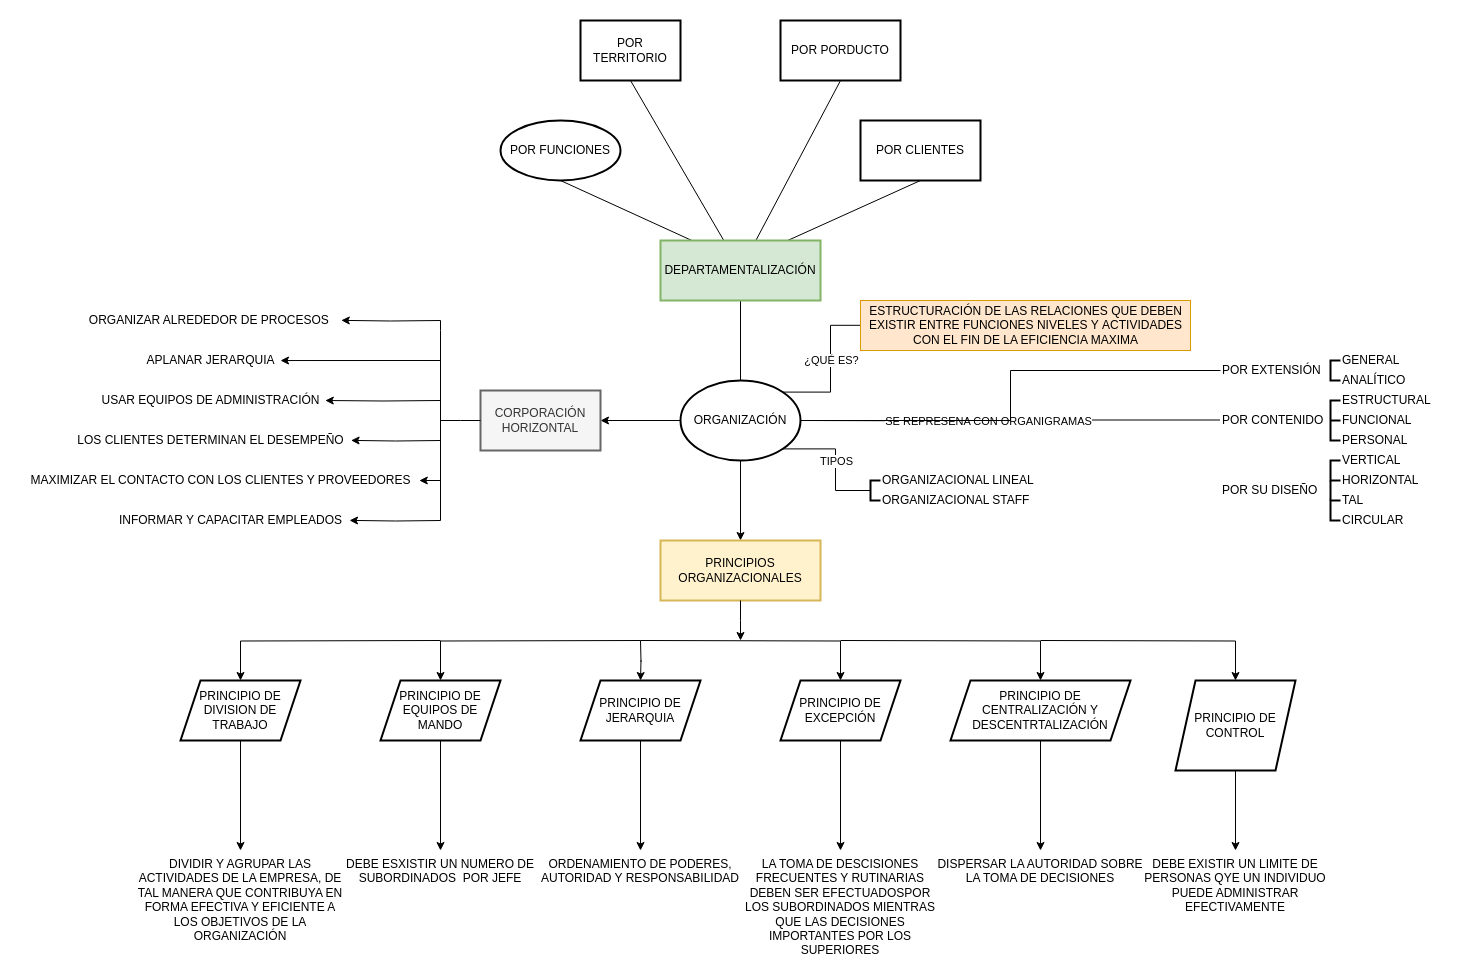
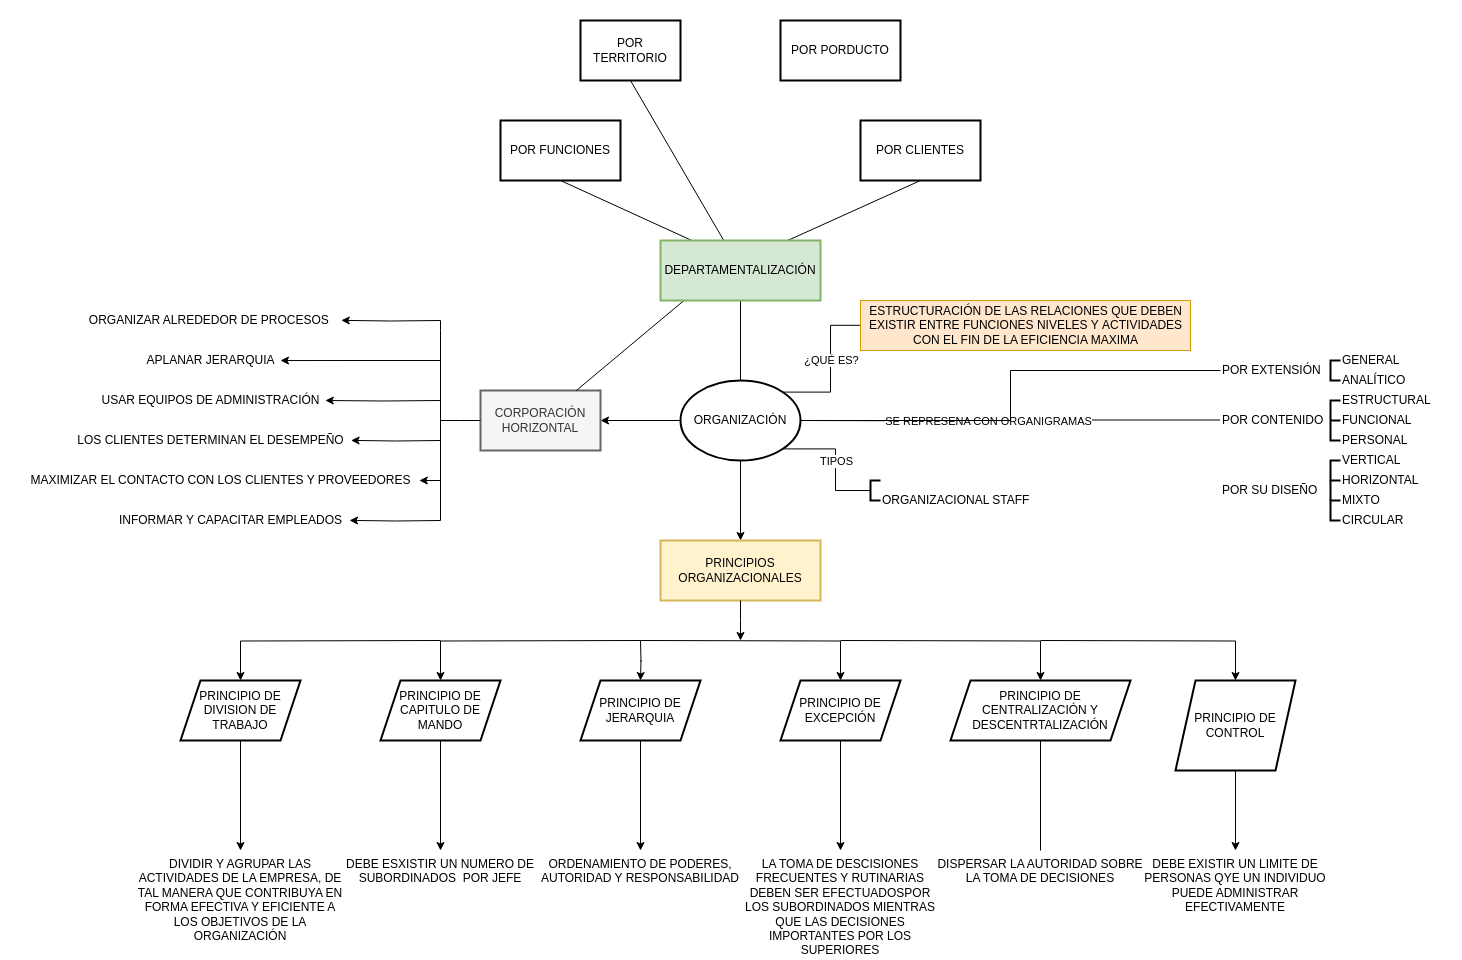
- <mxCell id="58" value="POR FUNCIONES" style="ellipse;whiteSpace=wrap;html=1;strokeWidth=2;" vertex="1" parent="1"><mxGeometry x="500" y="120" width="120" height="60" as="geometry" /></mxCell>
+ <mxCell id="58" value="POR FUNCIONES" style="whiteSpace=wrap;html=1;strokeWidth=2;" vertex="1" parent="1"><mxGeometry x="500" y="120" width="120" height="60" as="geometry" /></mxCell>
- <mxCell id="56" style="rounded=0;orthogonalLoop=1;jettySize=auto;html=1;exitX=0.597;exitY=-0.005;exitDx=0;exitDy=0;entryX=0.5;entryY=1;entryDx=0;entryDy=0;endArrow=none;endFill=0;exitPerimeter=0;" edge="1" parent="1" source="57" target="60"><mxGeometry relative="1" as="geometry" /></mxCell>
+ <mxCell id="56" style="rounded=0;orthogonalLoop=1;jettySize=auto;html=1;exitX=0.597;exitY=-0.005;exitDx=0;exitDy=0;endArrow=none;endFill=0;exitPerimeter=0;" edge="1" parent="1" source="57" target="38"><mxGeometry relative="1" as="geometry" /></mxCell>
- <mxCell id="77" value="ORGANIZACIONAL LINEAL" style="text;html=1;align=left;verticalAlign=middle;resizable=0;points=[];autosize=1;strokeColor=none;fillColor=none;" vertex="1" parent="1"><mxGeometry x="880" y="470" width="170" height="20" as="geometry" /></mxCell>
- <mxCell id="80" value="TAL" style="text;html=1;align=left;verticalAlign=middle;resizable=0;points=[];autosize=1;strokeColor=none;fillColor=none;" vertex="1" parent="1"><mxGeometry x="1340" y="490" width="50" height="20" as="geometry" /></mxCell>
+ <mxCell id="80" value="MIXTO" style="text;html=1;align=left;verticalAlign=middle;resizable=0;points=[];autosize=1;strokeColor=none;fillColor=none;" vertex="1" parent="1"><mxGeometry x="1340" y="490" width="50" height="20" as="geometry" /></mxCell>
- <mxCell id="17" value="PRINCIPIO DE EQUIPOS DE MANDO" style="shape=parallelogram;perimeter=parallelogramPerimeter;whiteSpace=wrap;html=1;fixedSize=1;strokeWidth=2;" vertex="1" parent="1"><mxGeometry x="380" y="680" width="120" height="60" as="geometry" /></mxCell>
+ <mxCell id="17" value="PRINCIPIO DE CAPITULO DE MANDO" style="shape=parallelogram;perimeter=parallelogramPerimeter;whiteSpace=wrap;html=1;fixedSize=1;strokeWidth=2;" vertex="1" parent="1"><mxGeometry x="380" y="680" width="120" height="60" as="geometry" /></mxCell>
- <mxCell id="28" value="" style="edgeStyle=orthogonalEdgeStyle;rounded=0;orthogonalLoop=1;jettySize=auto;html=1;entryX=0.5;entryY=0;entryDx=0;entryDy=0;" edge="1" parent="1" source="29" target="30"><mxGeometry relative="1" as="geometry"><mxPoint x="1045" y="860" as="targetPoint" /></mxGeometry></mxCell>
+ <mxCell id="28" value="" style="edgeStyle=orthogonalEdgeStyle;rounded=0;orthogonalLoop=1;jettySize=auto;html=1;entryX=0.5;entryY=0;entryDx=0;entryDy=0;endArrow=none;" edge="1" parent="1" source="29" target="30"><mxGeometry relative="1" as="geometry"><mxPoint x="1045" y="860" as="targetPoint" /></mxGeometry></mxCell>
